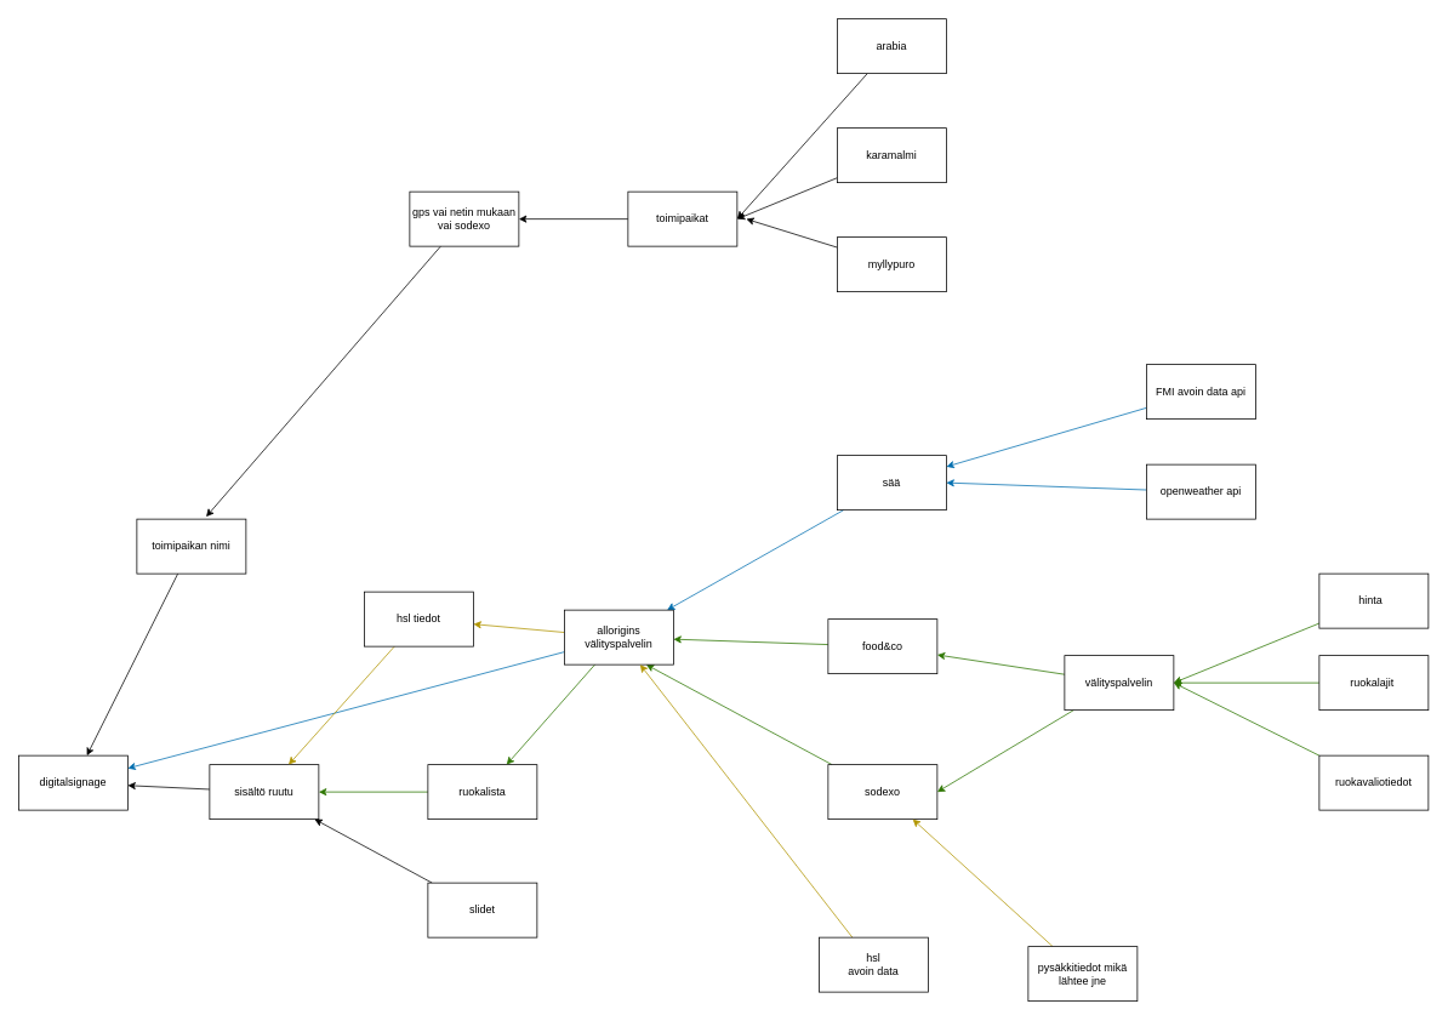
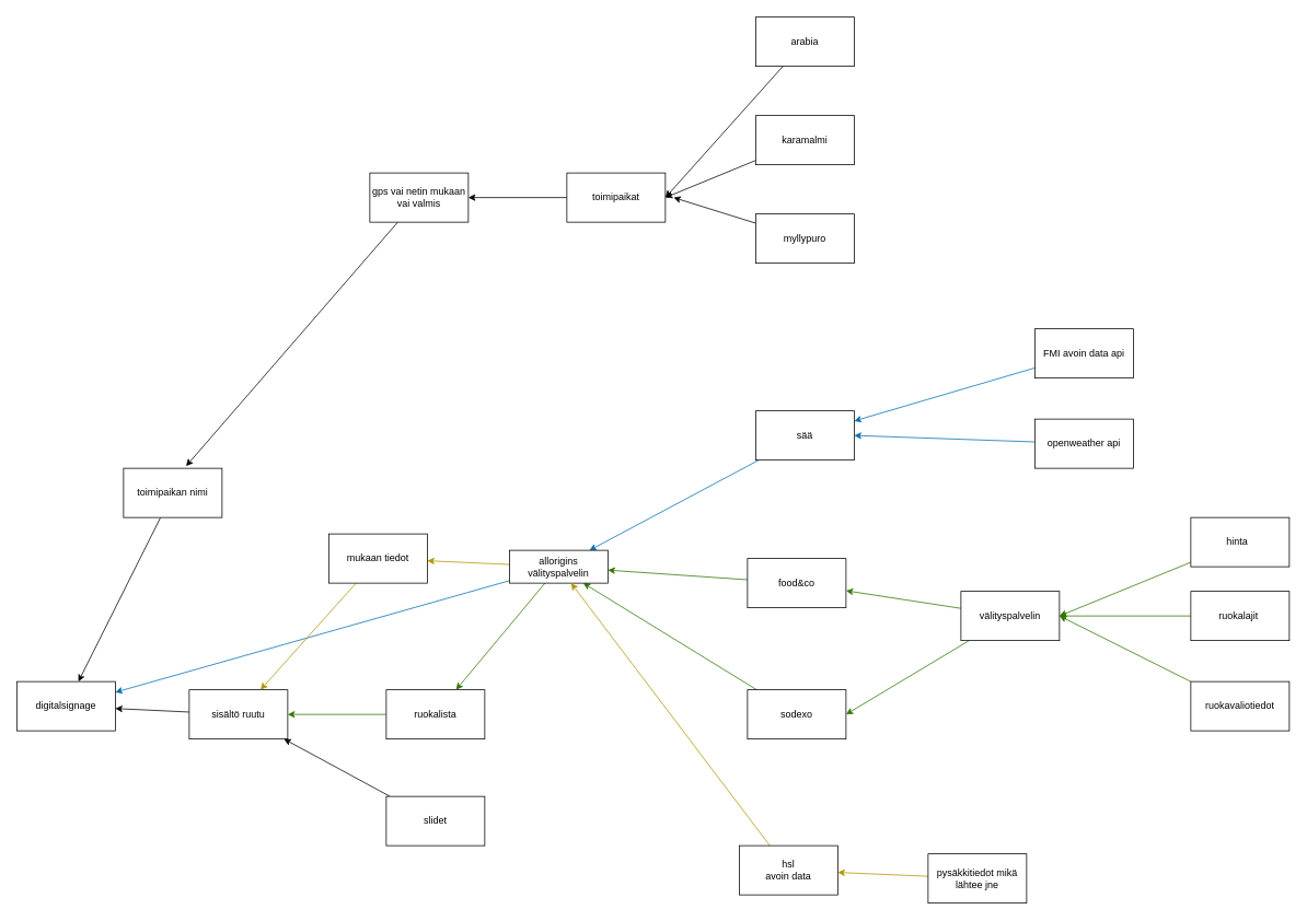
- <mxCell id="41" value="gps vai netin mukaan vai sodexo" style="rounded=0;whiteSpace=wrap;html=1;" vertex="1" parent="1"><mxGeometry x="450" y="210" width="120" height="60" as="geometry" /></mxCell>
+ <mxCell id="41" value="gps vai netin mukaan vai valmis" style="rounded=0;whiteSpace=wrap;html=1;" vertex="1" parent="1"><mxGeometry x="450" y="210" width="120" height="60" as="geometry" /></mxCell>
- <mxCell id="47" value="hsl tiedot" style="rounded=0;whiteSpace=wrap;html=1;" vertex="1" parent="1"><mxGeometry x="400" y="650" width="120" height="60" as="geometry" /></mxCell>
+ <mxCell id="47" value="mukaan tiedot" style="rounded=0;whiteSpace=wrap;html=1;" vertex="1" parent="1"><mxGeometry x="400" y="650" width="120" height="60" as="geometry" /></mxCell>
- <mxCell id="22" value="allorigins välityspalvelin&lt;br&gt;" style="rounded=0;whiteSpace=wrap;html=1;" vertex="1" parent="1"><mxGeometry x="620" y="670" width="120" height="60" as="geometry" /></mxCell>
+ <mxCell id="22" value="allorigins välityspalvelin&lt;br&gt;" style="rounded=0;whiteSpace=wrap;html=1;" vertex="1" parent="1"><mxGeometry x="620" y="670" width="120" height="40" as="geometry" /></mxCell>
- <mxCell id="48" style="edgeStyle=none;html=1;fillColor=#e3c800;strokeColor=#B09500;" edge="1" parent="1" source="49" target="18"><mxGeometry relative="1" as="geometry" /></mxCell>
+ <mxCell id="48" style="edgeStyle=none;html=1;fillColor=#e3c800;strokeColor=#B09500;" edge="1" parent="1" source="49" target="45"><mxGeometry relative="1" as="geometry" /></mxCell>
